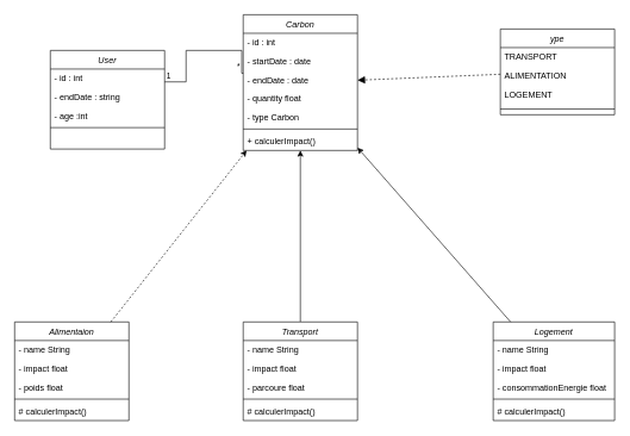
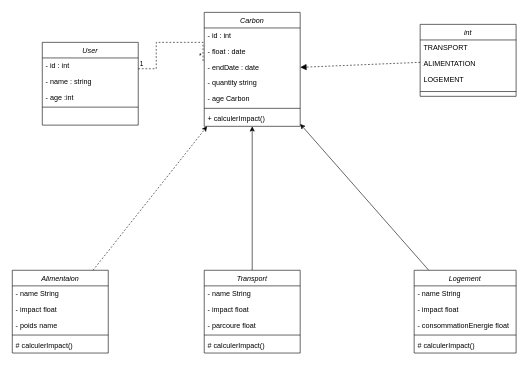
- <mxCell id="15" value="ype" style="swimlane;fontStyle=2;align=center;verticalAlign=top;childLayout=stackLayout;horizontal=1;startSize=26;horizontalStack=0;resizeParent=1;resizeLast=0;collapsible=1;marginBottom=0;rounded=0;shadow=0;strokeWidth=1;" parent="1" vertex="1"><mxGeometry x="700" y="40" width="160" height="120" as="geometry"><mxRectangle x="230" y="140" width="160" height="26" as="alternateBounds" /></mxGeometry></mxCell>
+ <mxCell id="15" value="int" style="swimlane;fontStyle=2;align=center;verticalAlign=top;childLayout=stackLayout;horizontal=1;startSize=26;horizontalStack=0;resizeParent=1;resizeLast=0;collapsible=1;marginBottom=0;rounded=0;shadow=0;strokeWidth=1;" parent="1" vertex="1"><mxGeometry x="700" y="40" width="160" height="120" as="geometry"><mxRectangle x="230" y="140" width="160" height="26" as="alternateBounds" /></mxGeometry></mxCell>
- <mxCell id="28" value="" style="endArrow=none;html=1;edgeStyle=orthogonalEdgeStyle;rounded=0;" parent="1" source="2" target="7" edge="1"><mxGeometry relative="1" as="geometry"><mxPoint x="144" y="60" as="sourcePoint" /><mxPoint x="414" y="10" as="targetPoint" /><Array as="points"><mxPoint x="260" y="114" /><mxPoint x="260" y="70" /><mxPoint x="338" y="70" /><mxPoint x="338" y="102" /></Array></mxGeometry></mxCell>
+ <mxCell id="28" value="" style="endArrow=none;html=1;edgeStyle=orthogonalEdgeStyle;rounded=0;dashed=1;" parent="1" source="2" target="7" edge="1"><mxGeometry relative="1" as="geometry"><mxPoint x="144" y="60" as="sourcePoint" /><mxPoint x="414" y="10" as="targetPoint" /><Array as="points"><mxPoint x="260" y="114" /><mxPoint x="260" y="70" /><mxPoint x="338" y="70" /><mxPoint x="338" y="102" /></Array></mxGeometry></mxCell>
- <mxCell id="9" value="- startDate : date" style="text;align=left;verticalAlign=top;spacingLeft=4;spacingRight=4;overflow=hidden;rotatable=0;points=[[0,0.5],[1,0.5]];portConstraint=eastwest;" parent="7" vertex="1"><mxGeometry y="52" width="160" height="26" as="geometry" /></mxCell>
+ <mxCell id="9" value="- float : date" style="text;align=left;verticalAlign=top;spacingLeft=4;spacingRight=4;overflow=hidden;rotatable=0;points=[[0,0.5],[1,0.5]];portConstraint=eastwest;" parent="7" vertex="1"><mxGeometry y="52" width="160" height="26" as="geometry" /></mxCell>
- <mxCell id="4" value="- endDate : string" style="text;align=left;verticalAlign=top;spacingLeft=4;spacingRight=4;overflow=hidden;rotatable=0;points=[[0,0.5],[1,0.5]];portConstraint=eastwest;rounded=0;shadow=0;html=0;" parent="2" vertex="1"><mxGeometry y="52" width="160" height="26" as="geometry" /></mxCell>
+ <mxCell id="4" value="- name : string" style="text;align=left;verticalAlign=top;spacingLeft=4;spacingRight=4;overflow=hidden;rotatable=0;points=[[0,0.5],[1,0.5]];portConstraint=eastwest;rounded=0;shadow=0;html=0;" parent="2" vertex="1"><mxGeometry y="52" width="160" height="26" as="geometry" /></mxCell>
- <mxCell id="11" value="- quantity float" style="text;align=left;verticalAlign=top;spacingLeft=4;spacingRight=4;overflow=hidden;rotatable=0;points=[[0,0.5],[1,0.5]];portConstraint=eastwest;" vertex="1" parent="7"><mxGeometry y="104" width="160" height="26" as="geometry" /></mxCell>
+ <mxCell id="11" value="- quantity string" style="text;align=left;verticalAlign=top;spacingLeft=4;spacingRight=4;overflow=hidden;rotatable=0;points=[[0,0.5],[1,0.5]];portConstraint=eastwest;" vertex="1" parent="7"><mxGeometry y="104" width="160" height="26" as="geometry" /></mxCell>
- <mxCell id="12" value="- type Carbon" style="text;align=left;verticalAlign=top;spacingLeft=4;spacingRight=4;overflow=hidden;rotatable=0;points=[[0,0.5],[1,0.5]];portConstraint=eastwest;" parent="7" vertex="1"><mxGeometry y="130" width="160" height="26" as="geometry" /></mxCell>
+ <mxCell id="12" value="- age Carbon" style="text;align=left;verticalAlign=top;spacingLeft=4;spacingRight=4;overflow=hidden;rotatable=0;points=[[0,0.5],[1,0.5]];portConstraint=eastwest;" parent="7" vertex="1"><mxGeometry y="130" width="160" height="26" as="geometry" /></mxCell>
- <mxCell id="34" value="- poids float" style="text;align=left;verticalAlign=top;spacingLeft=4;spacingRight=4;overflow=hidden;rotatable=0;points=[[0,0.5],[1,0.5]];portConstraint=eastwest;rounded=0;shadow=0;html=0;" parent="31" vertex="1"><mxGeometry y="78" width="160" height="26" as="geometry" /></mxCell>
+ <mxCell id="34" value="- poids name" style="text;align=left;verticalAlign=top;spacingLeft=4;spacingRight=4;overflow=hidden;rotatable=0;points=[[0,0.5],[1,0.5]];portConstraint=eastwest;rounded=0;shadow=0;html=0;" parent="31" vertex="1"><mxGeometry y="78" width="160" height="26" as="geometry" /></mxCell>
